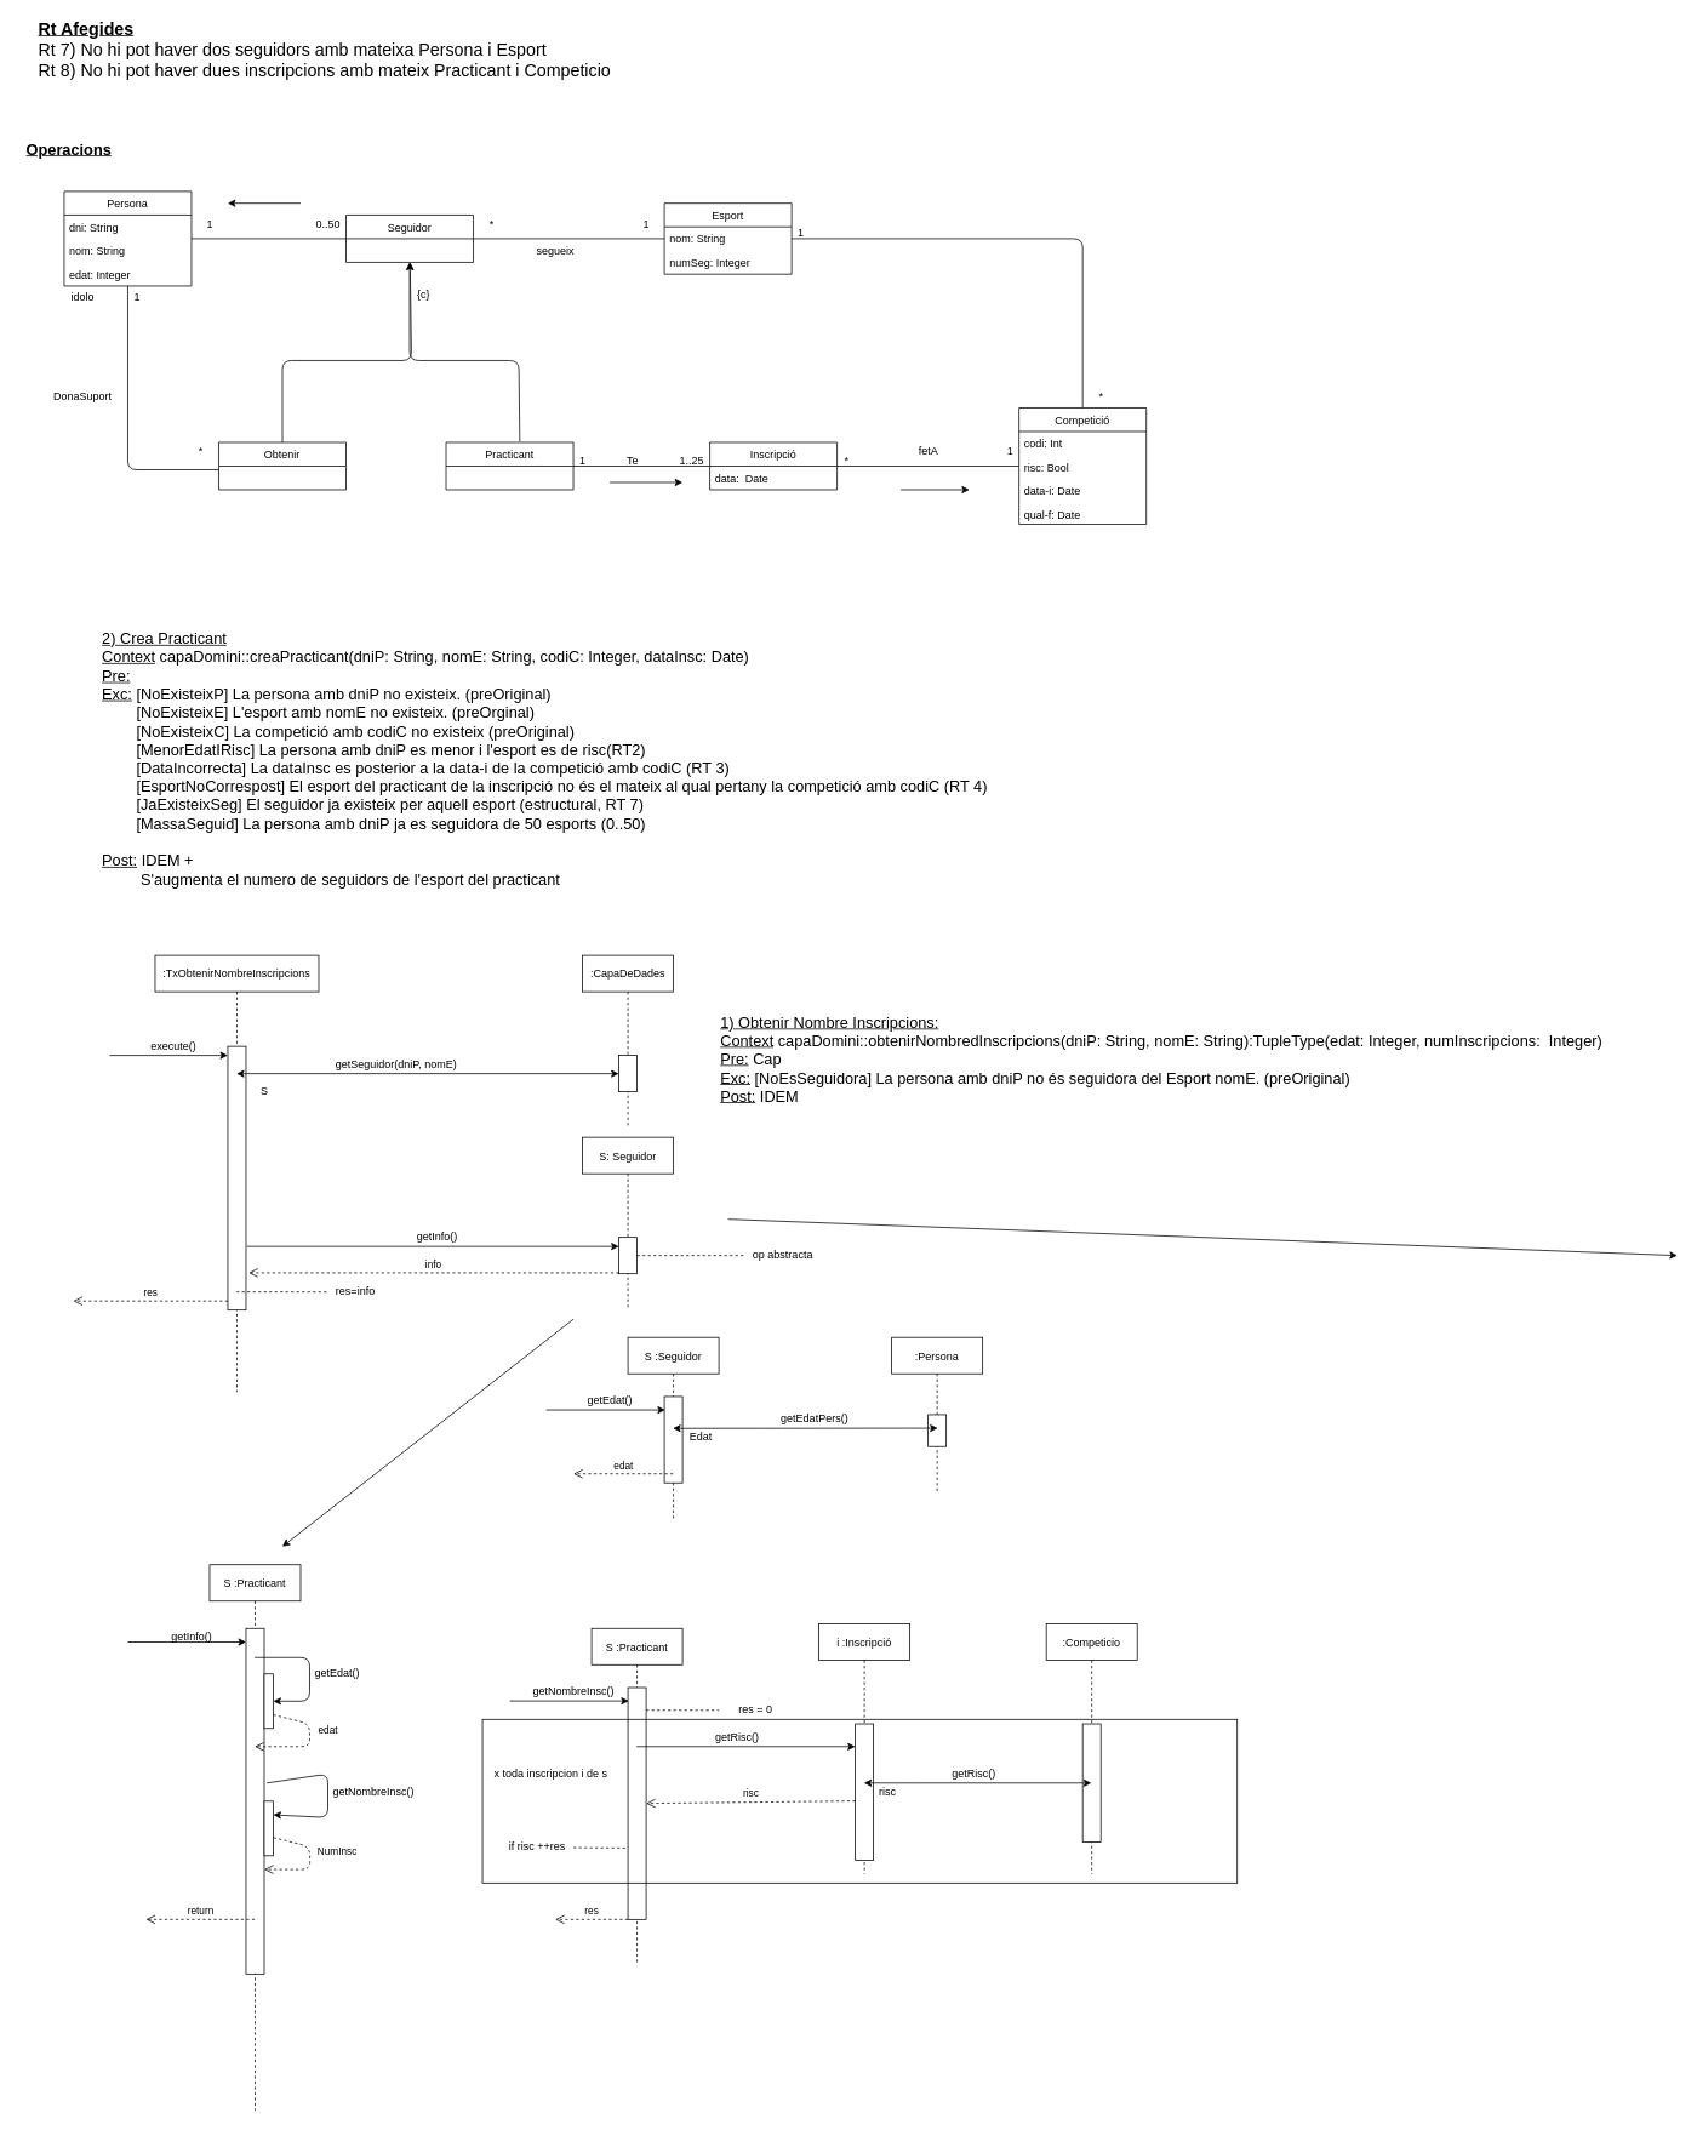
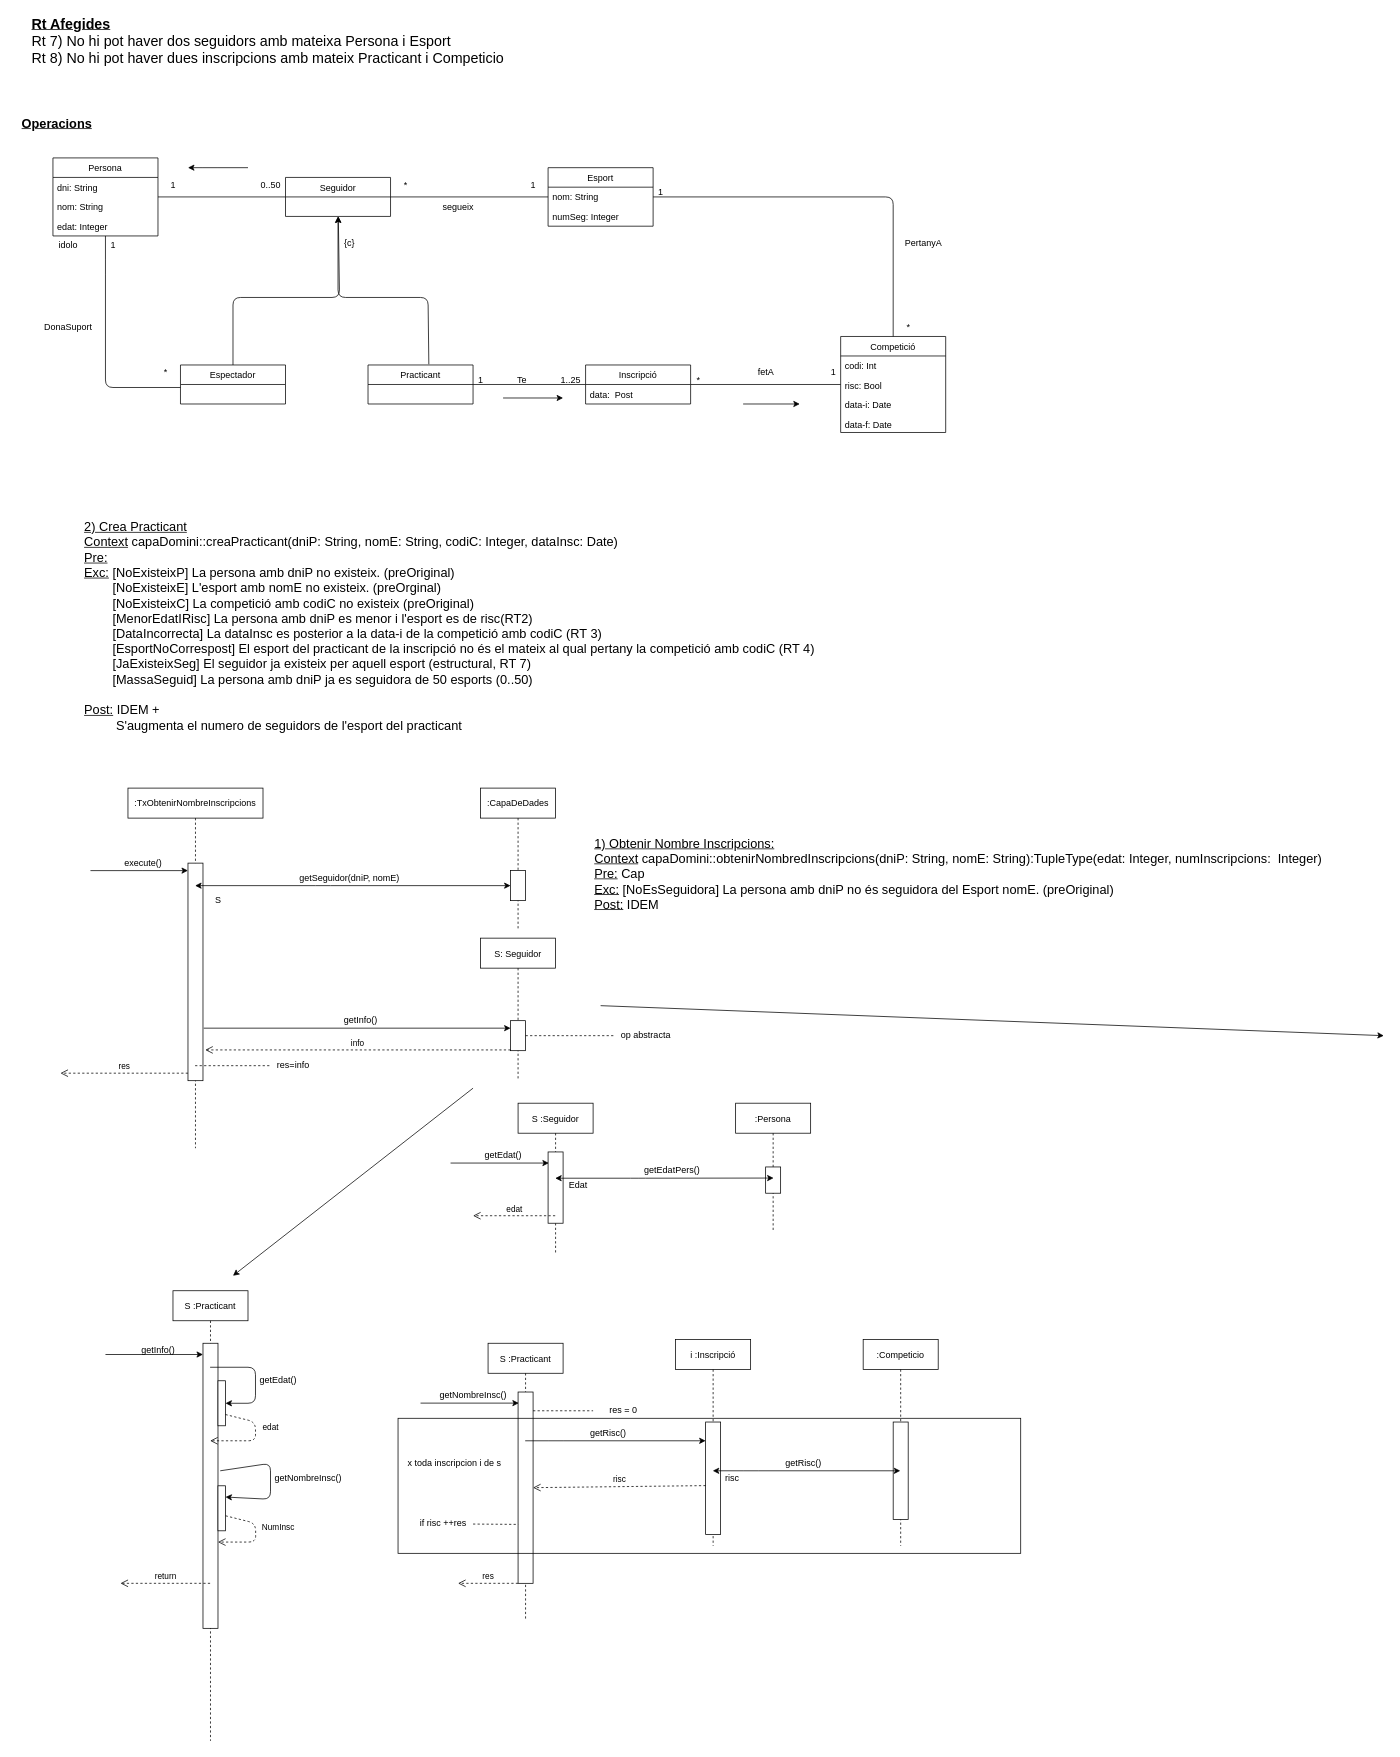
+ <mxCell id="43" value="PertanyA" style="text;html=1;align=center;verticalAlign=middle;resizable=0;points=[];autosize=1;strokeColor=none;" parent="1" vertex="1"><mxGeometry x="1200" y="314" width="60" height="20" as="geometry" /></mxCell>
- <mxCell id="19" value="Obtenir" style="swimlane;fontStyle=0;childLayout=stackLayout;horizontal=1;startSize=26;fillColor=none;horizontalStack=0;resizeParent=1;resizeParentMax=0;resizeLast=0;collapsible=1;marginBottom=0;" parent="1" vertex="1"><mxGeometry x="240" y="486" width="140" height="52" as="geometry" /></mxCell>
+ <mxCell id="19" value="Espectador" style="swimlane;fontStyle=0;childLayout=stackLayout;horizontal=1;startSize=26;fillColor=none;horizontalStack=0;resizeParent=1;resizeParentMax=0;resizeLast=0;collapsible=1;marginBottom=0;" parent="1" vertex="1"><mxGeometry x="240" y="486" width="140" height="52" as="geometry" /></mxCell>
- <mxCell id="28" value="data:  Date" style="text;strokeColor=none;fillColor=none;align=left;verticalAlign=top;spacingLeft=4;spacingRight=4;overflow=hidden;rotatable=0;points=[[0,0.5],[1,0.5]];portConstraint=eastwest;" parent="27" vertex="1"><mxGeometry y="26" width="140" height="26" as="geometry" /></mxCell>
+ <mxCell id="28" value="data:  Post" style="text;strokeColor=none;fillColor=none;align=left;verticalAlign=top;spacingLeft=4;spacingRight=4;overflow=hidden;rotatable=0;points=[[0,0.5],[1,0.5]];portConstraint=eastwest;" parent="27" vertex="1"><mxGeometry y="26" width="140" height="26" as="geometry" /></mxCell>
- <mxCell id="34" value="qual-f: Date" style="text;strokeColor=none;fillColor=none;align=left;verticalAlign=top;spacingLeft=4;spacingRight=4;overflow=hidden;rotatable=0;points=[[0,0.5],[1,0.5]];portConstraint=eastwest;" parent="30" vertex="1"><mxGeometry y="104" width="140" height="24" as="geometry" /></mxCell>
+ <mxCell id="34" value="data-f: Date" style="text;strokeColor=none;fillColor=none;align=left;verticalAlign=top;spacingLeft=4;spacingRight=4;overflow=hidden;rotatable=0;points=[[0,0.5],[1,0.5]];portConstraint=eastwest;" parent="30" vertex="1"><mxGeometry y="104" width="140" height="24" as="geometry" /></mxCell>
- <mxCell id="56" value="getSeguidor(dniP, nomE)" style="text;html=1;align=center;verticalAlign=middle;resizable=0;points=[];autosize=1;strokeColor=none;" vertex="1" parent="1"><mxGeometry x="360" y="1160" width="150" height="20" as="geometry" /></mxCell>
+ <mxCell id="56" value="getSeguidor(dniP, nomE)" style="text;html=1;align=center;verticalAlign=middle;resizable=0;points=[];autosize=1;strokeColor=none;" vertex="1" parent="1"><mxGeometry x="390" y="1160" width="150" height="20" as="geometry" /></mxCell>
